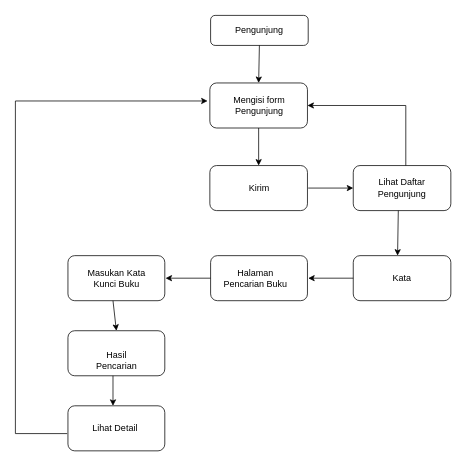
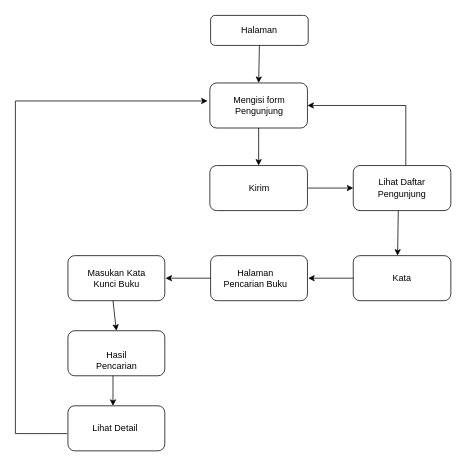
- <mxCell id="3" value="Pengunjung" style="text;html=1;strokeColor=none;fillColor=none;align=center;verticalAlign=middle;whiteSpace=wrap;rounded=0;" vertex="1" parent="1"><mxGeometry x="300" y="25" width="90" height="30" as="geometry" /></mxCell>
+ <mxCell id="3" value="Halaman" style="text;html=1;strokeColor=none;fillColor=none;align=center;verticalAlign=middle;whiteSpace=wrap;rounded=0;" vertex="1" parent="1"><mxGeometry x="300" y="25" width="90" height="30" as="geometry" /></mxCell>
